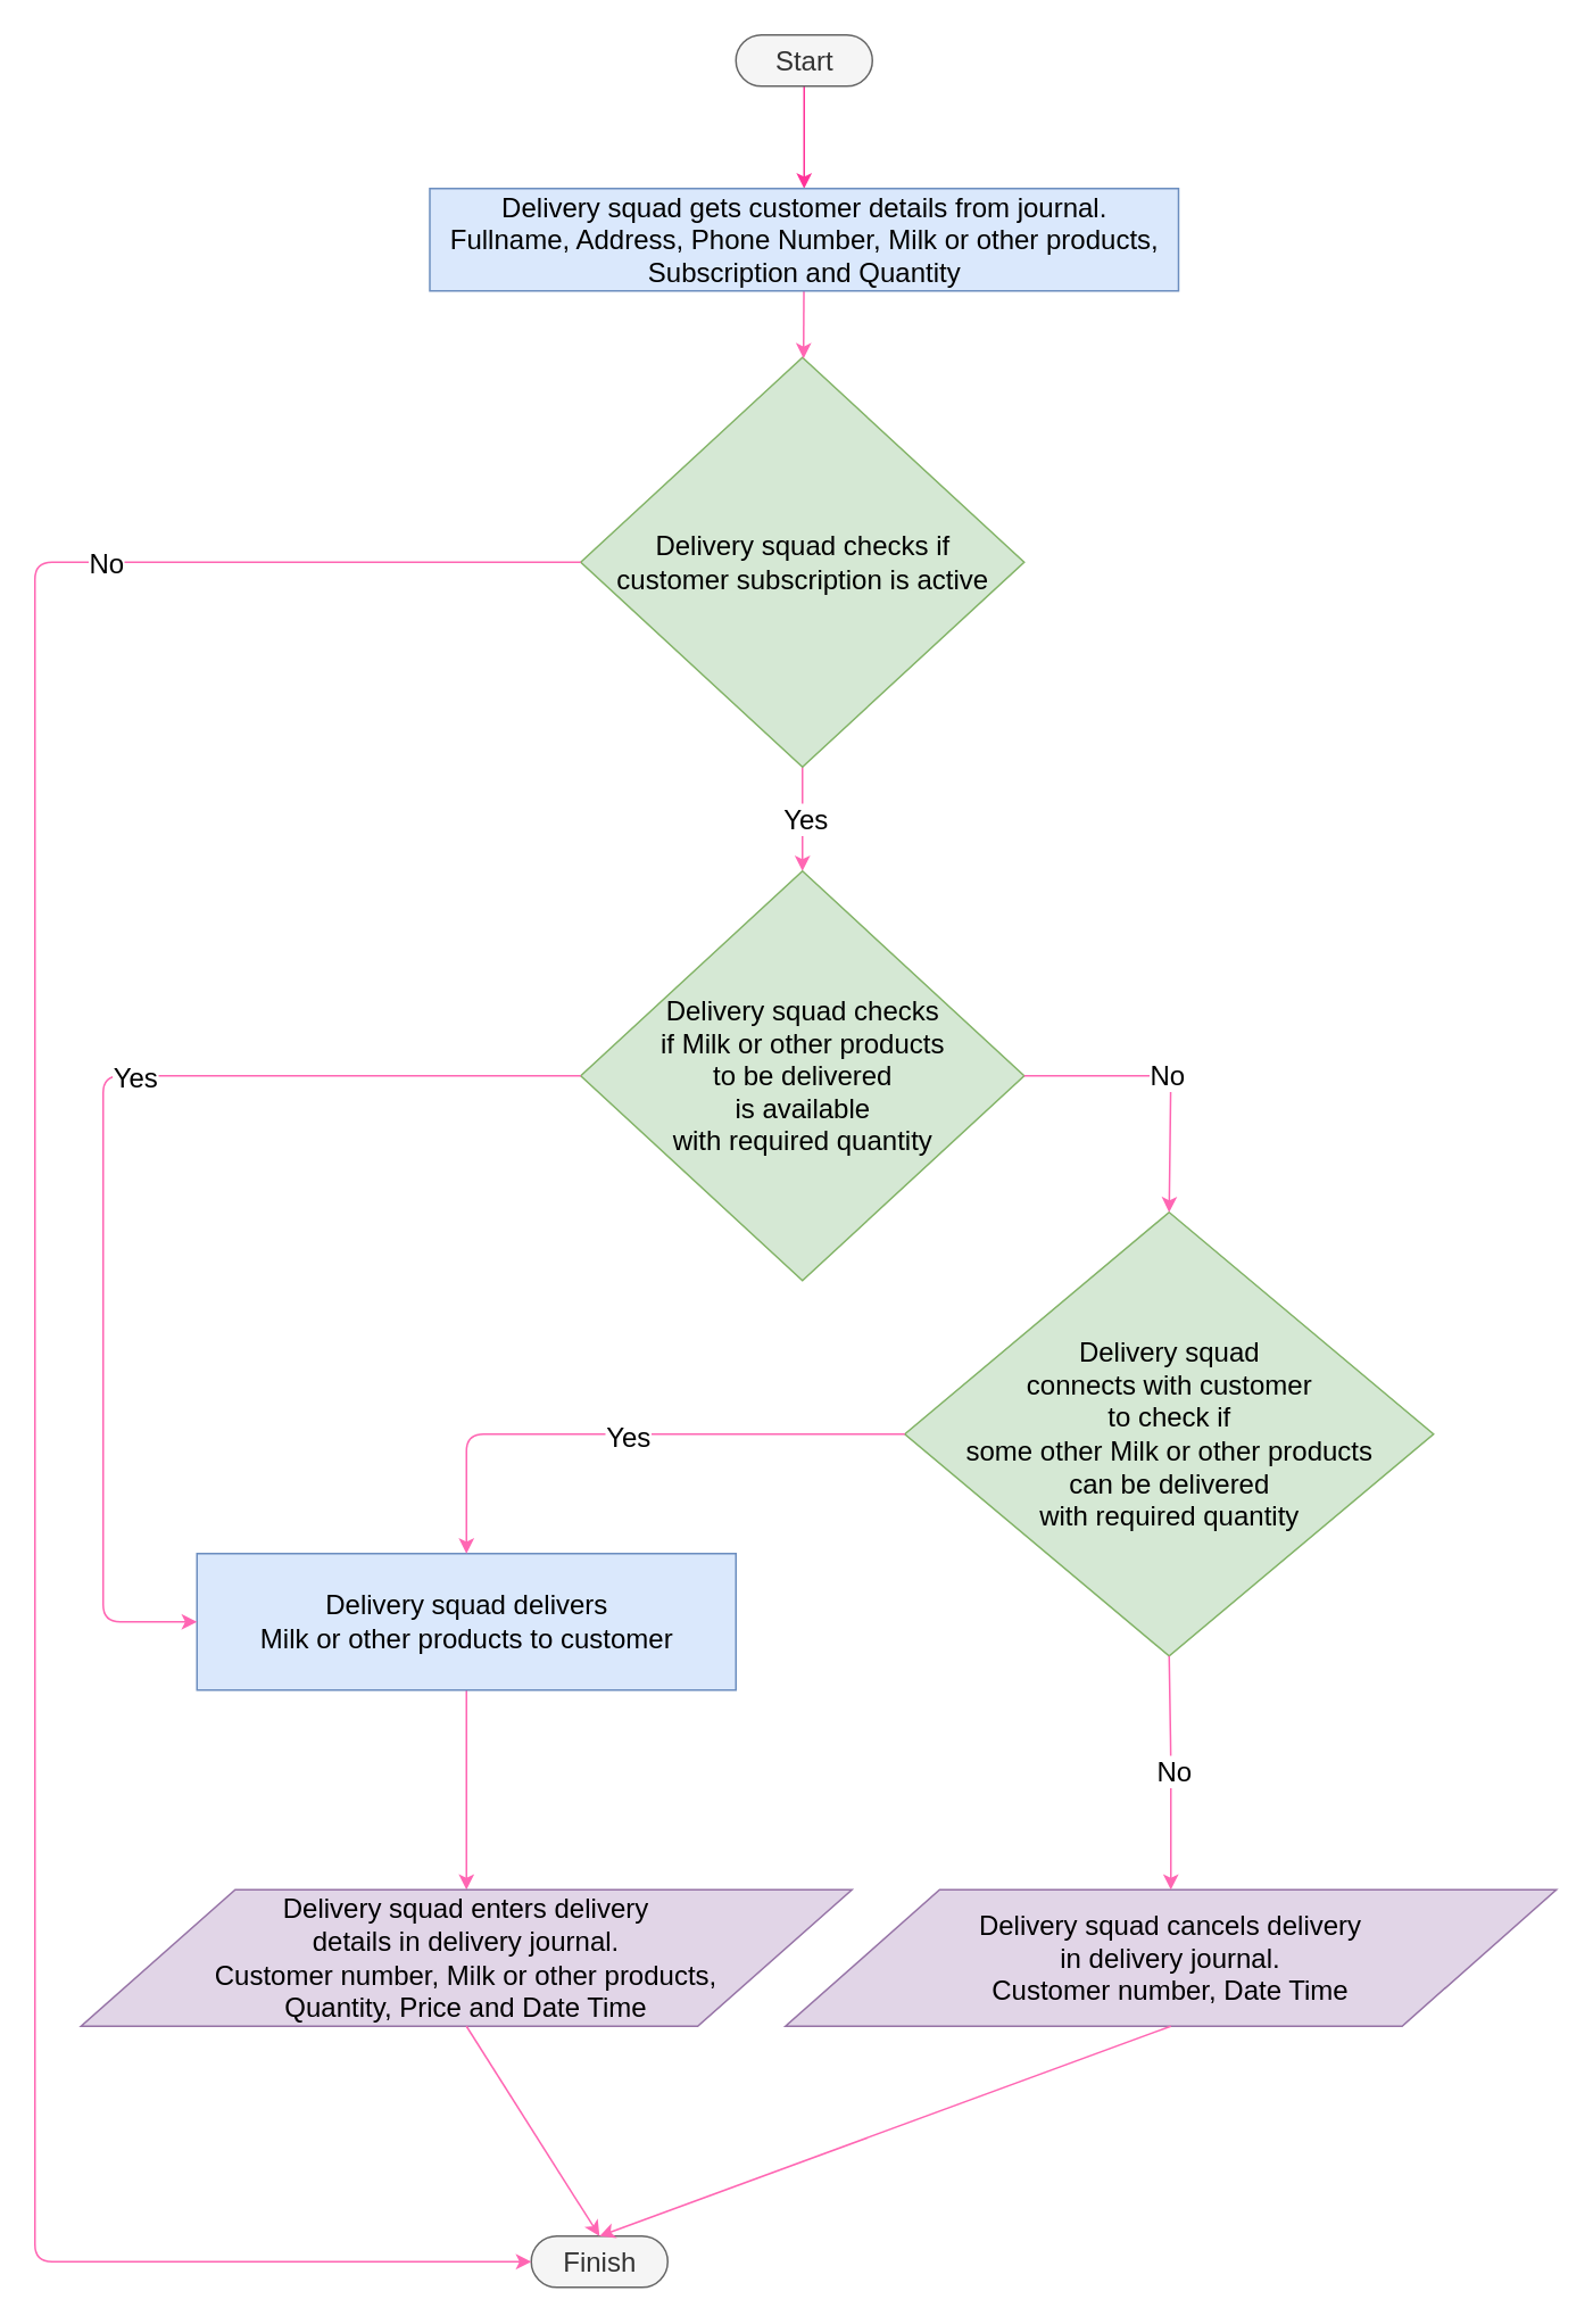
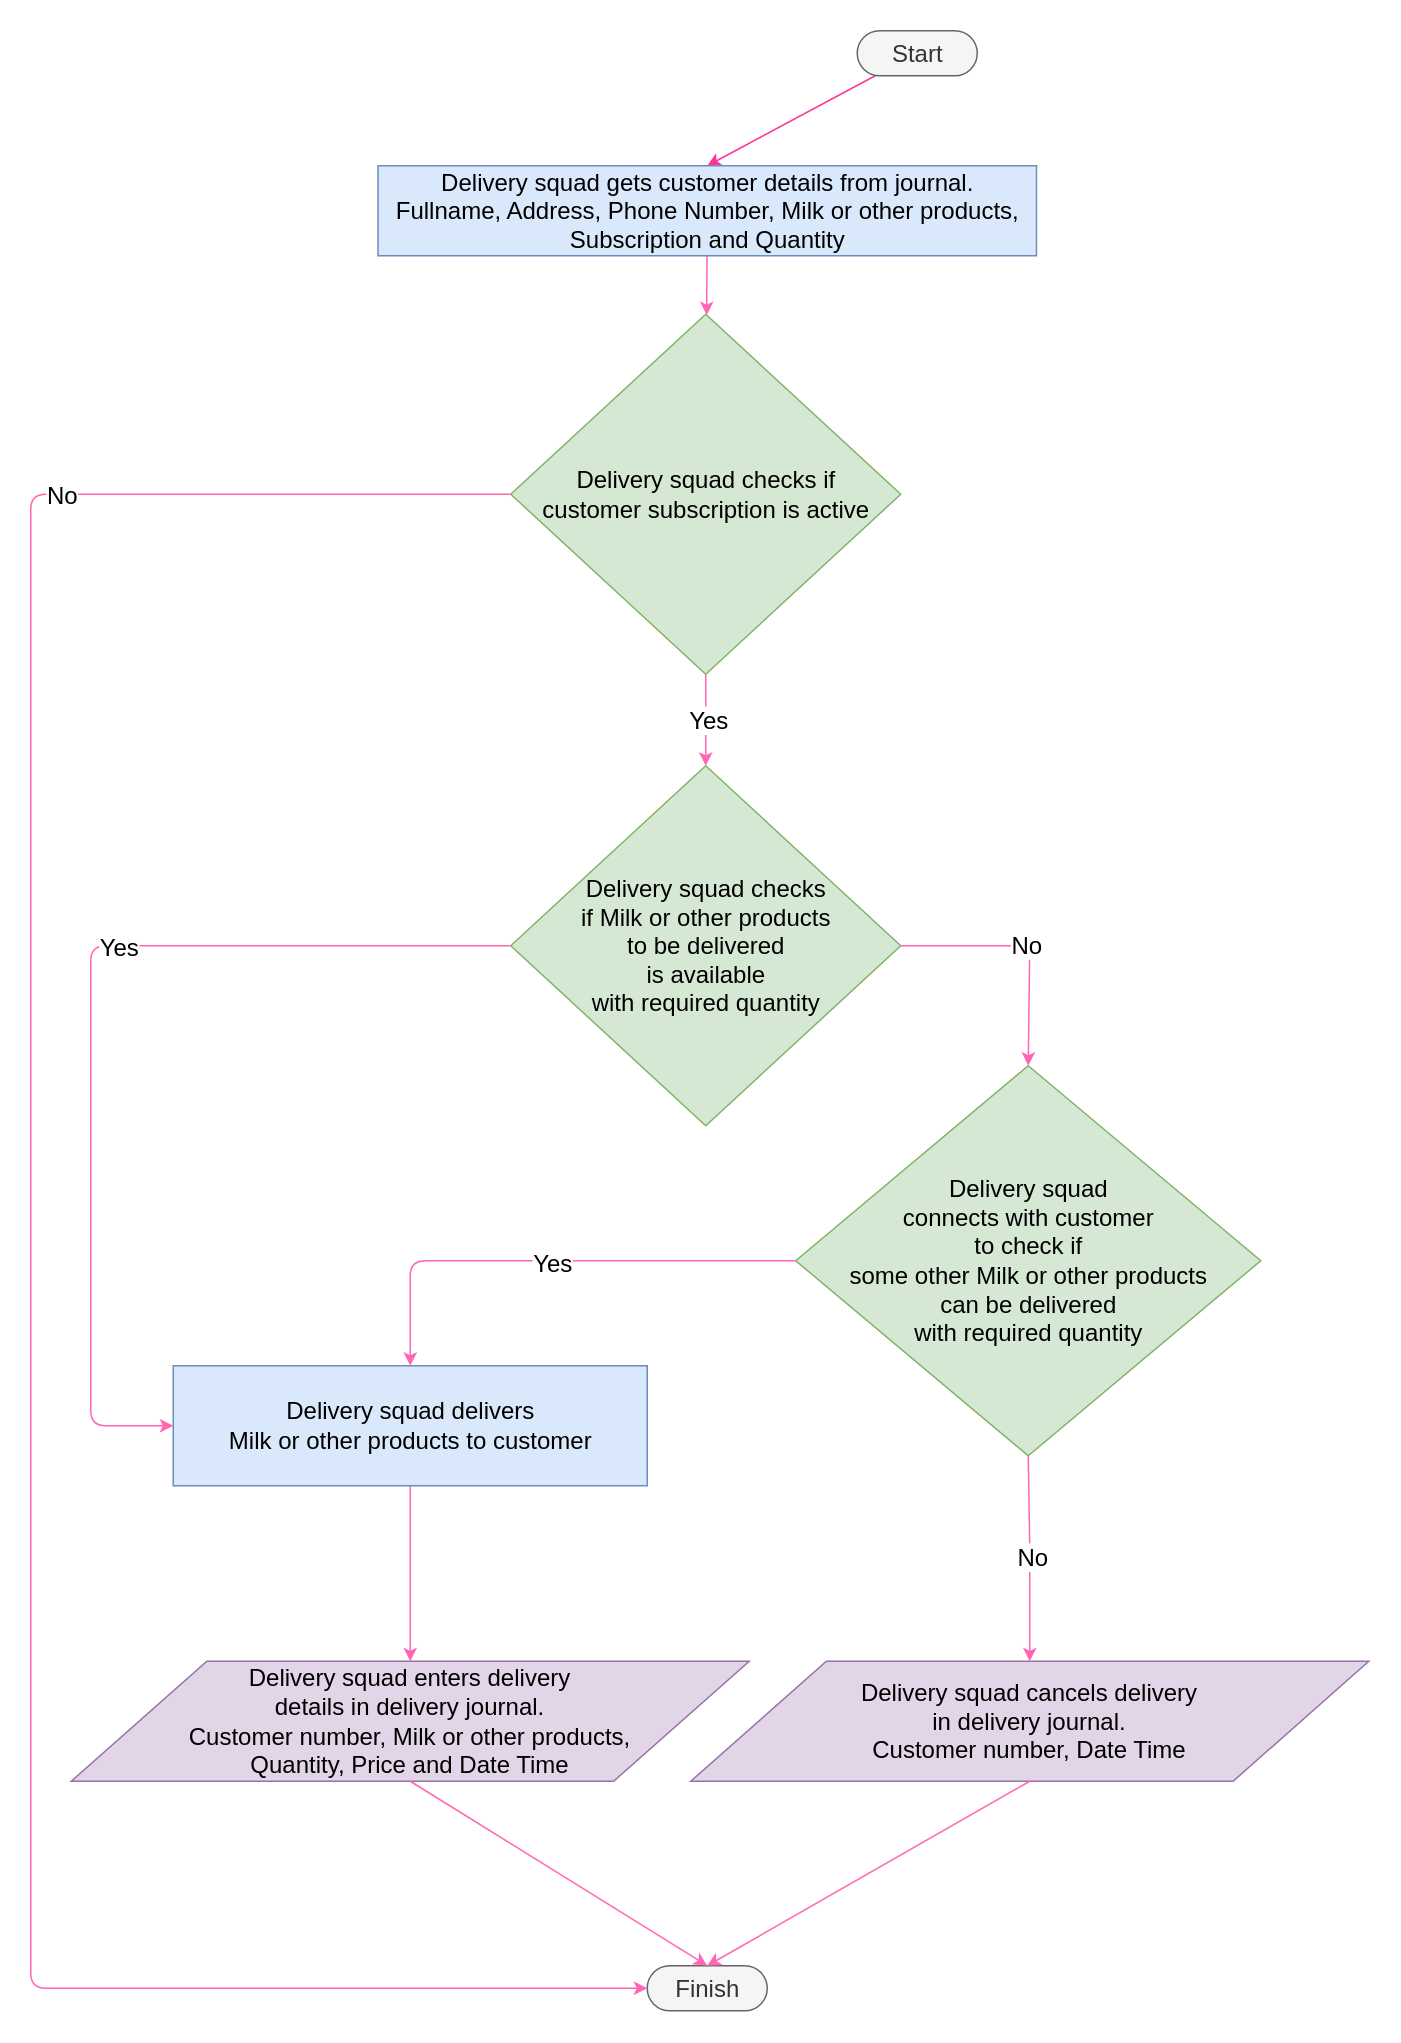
- <mxCell id="3" value="&lt;font style=&quot;font-size: 16px;&quot;&gt;Start&lt;/font&gt;" style="html=1;dashed=0;whitespace=wrap;shape=mxgraph.dfd.start;fillColor=#f5f5f5;fontColor=#333333;strokeColor=#666666;fontSize=16;" parent="1" vertex="1"><mxGeometry x="431" y="20" width="80" height="30" as="geometry" /></mxCell>
+ <mxCell id="3" value="&lt;font style=&quot;font-size: 16px;&quot;&gt;Start&lt;/font&gt;" style="html=1;dashed=0;whitespace=wrap;shape=mxgraph.dfd.start;fillColor=#f5f5f5;fontColor=#333333;strokeColor=#666666;fontSize=16;" parent="1" vertex="1"><mxGeometry x="571" y="20" width="80" height="30" as="geometry" /></mxCell>
- <mxCell id="10" value="Finish" style="html=1;dashed=0;whitespace=wrap;shape=mxgraph.dfd.start;fillColor=#f5f5f5;fontColor=#333333;strokeColor=#666666;fontSize=16;" parent="1" vertex="1"><mxGeometry x="311" y="1310" width="80" height="30" as="geometry" /></mxCell>
+ <mxCell id="10" value="Finish" style="html=1;dashed=0;whitespace=wrap;shape=mxgraph.dfd.start;fillColor=#f5f5f5;fontColor=#333333;strokeColor=#666666;fontSize=16;" parent="1" vertex="1"><mxGeometry x="431" y="1310" width="80" height="30" as="geometry" /></mxCell>
